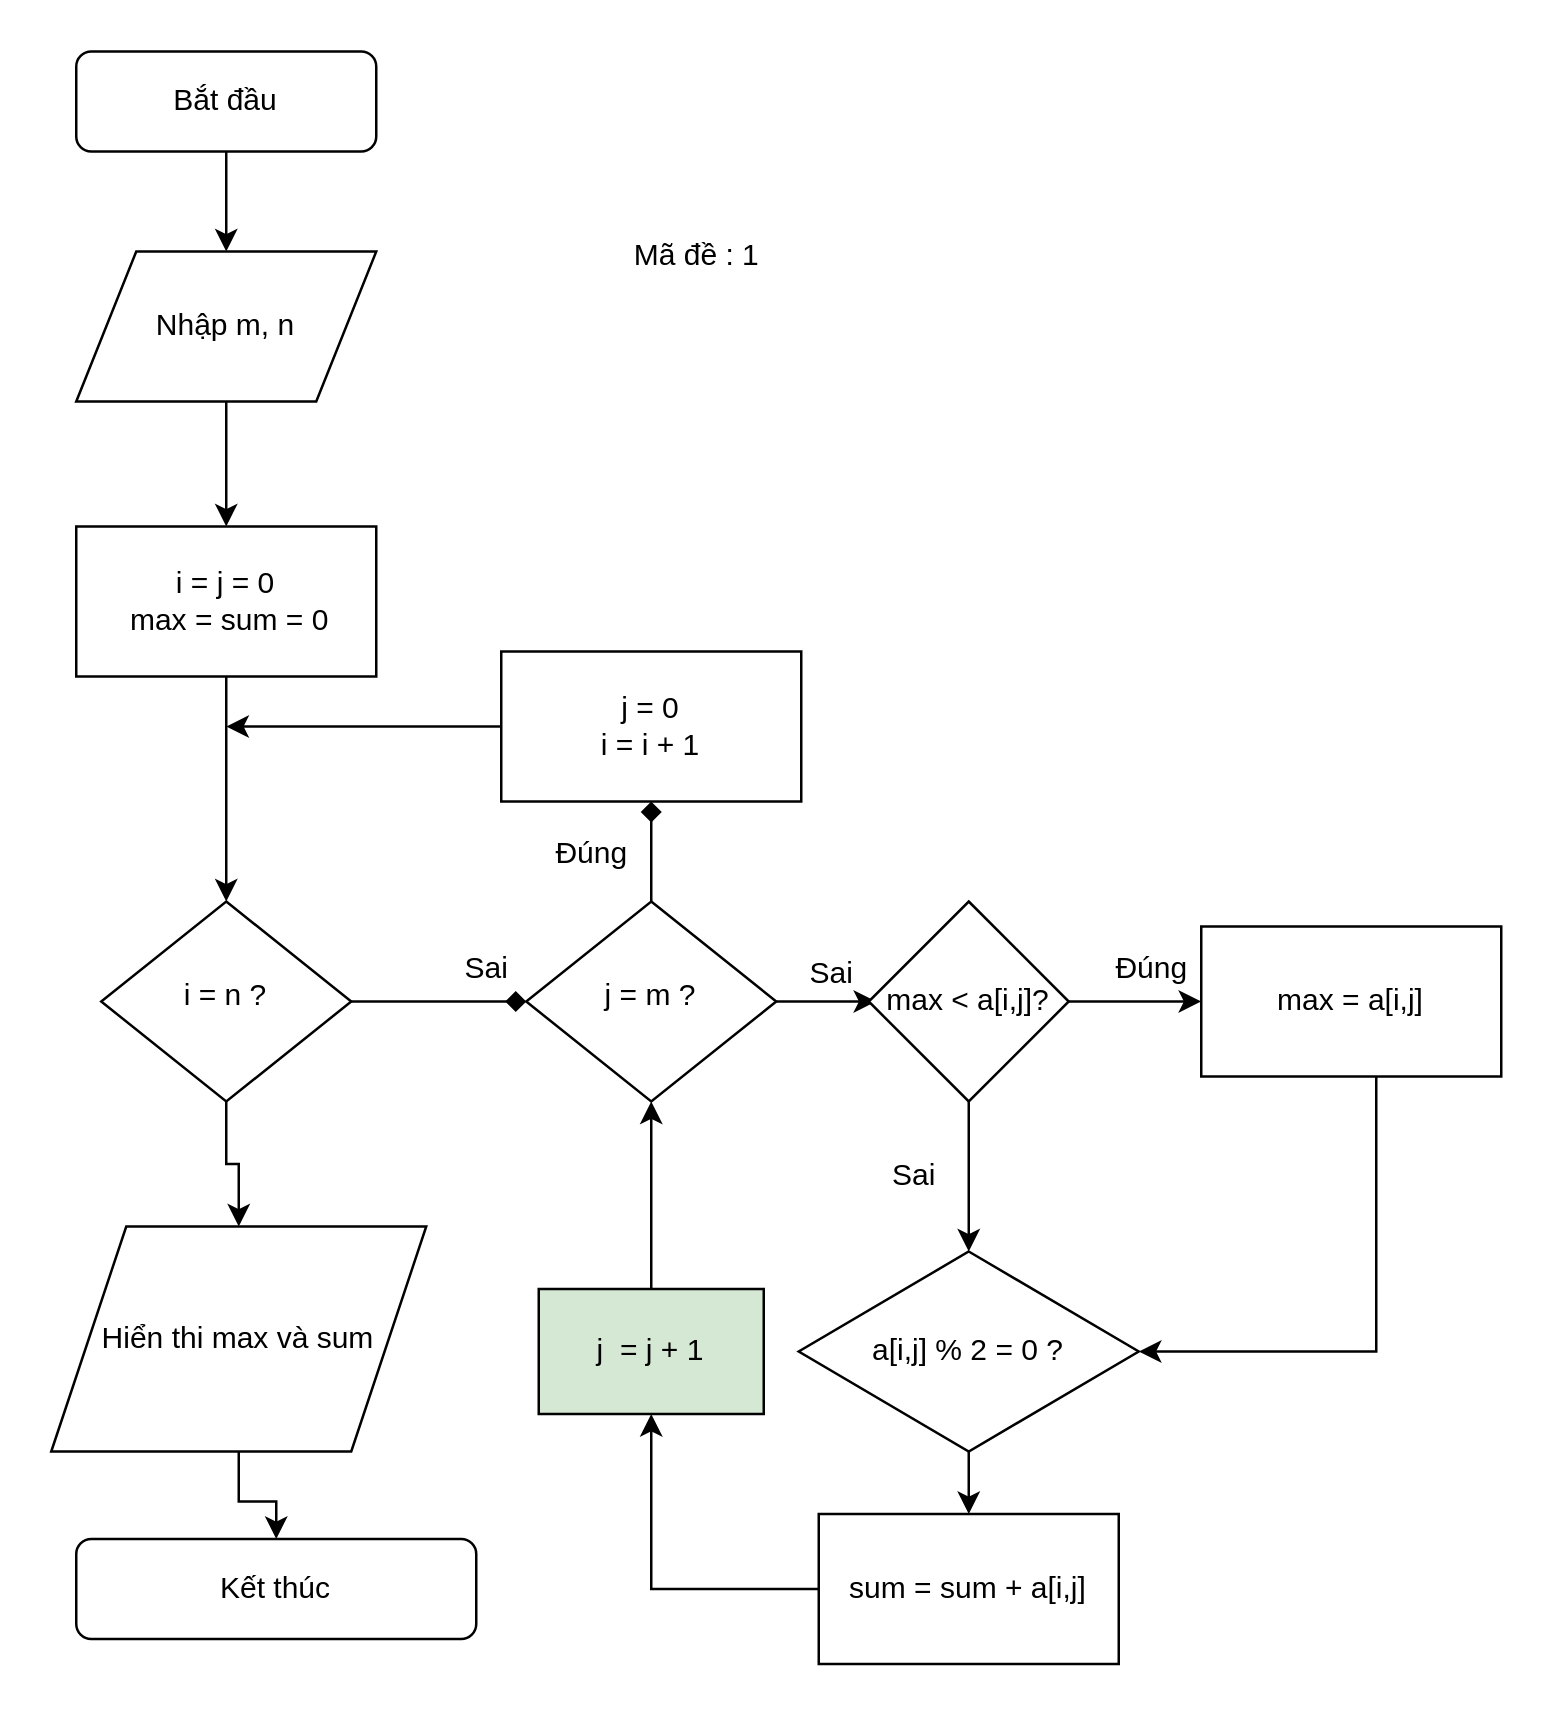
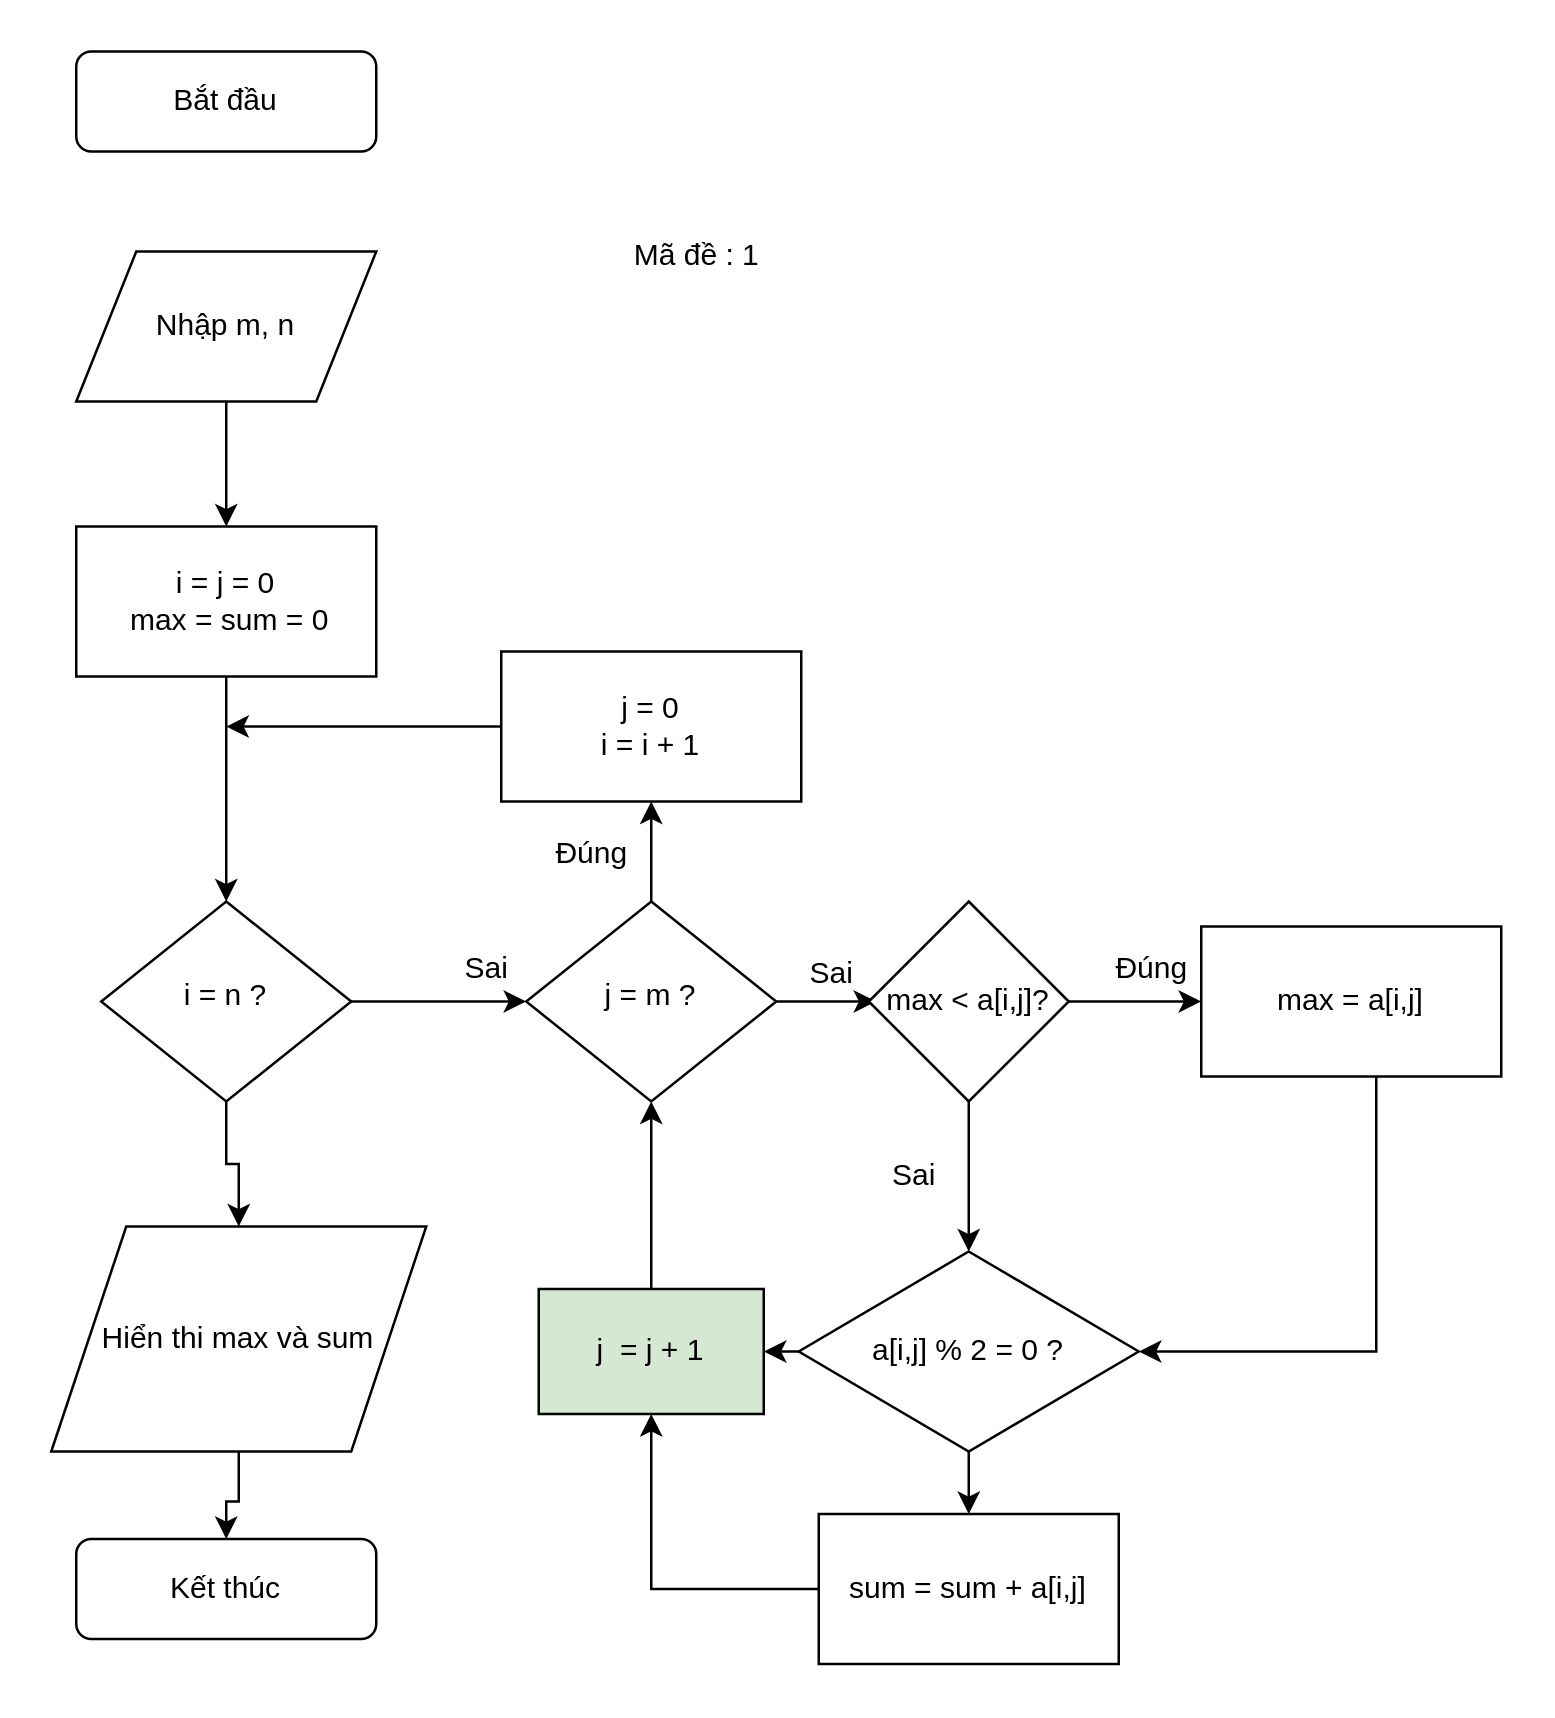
- <mxCell id="2" value="" style="edgeStyle=orthogonalEdgeStyle;rounded=0;orthogonalLoop=1;jettySize=auto;html=1;" edge="1" parent="1" source="3" target="9"><mxGeometry relative="1" as="geometry" /></mxCell>
- <mxCell id="13" value="" style="edgeStyle=orthogonalEdgeStyle;rounded=0;orthogonalLoop=1;jettySize=auto;html=1;endArrow=diamond;" edge="1" parent="1" source="14" target="24"><mxGeometry relative="1" as="geometry" /></mxCell>
+ <mxCell id="13" value="" style="edgeStyle=orthogonalEdgeStyle;rounded=0;orthogonalLoop=1;jettySize=auto;html=1;" edge="1" parent="1" source="14" target="24"><mxGeometry relative="1" as="geometry" /></mxCell>
- <mxCell id="4" value="" style="edgeStyle=orthogonalEdgeStyle;rounded=0;orthogonalLoop=1;jettySize=auto;html=1;endArrow=diamond;" edge="1" parent="1" source="6" target="14"><mxGeometry relative="1" as="geometry" /></mxCell>
+ <mxCell id="4" value="" style="edgeStyle=orthogonalEdgeStyle;rounded=0;orthogonalLoop=1;jettySize=auto;html=1;" edge="1" parent="1" source="6" target="14"><mxGeometry relative="1" as="geometry" /></mxCell>
+ <mxCell id="28" style="edgeStyle=orthogonalEdgeStyle;rounded=0;orthogonalLoop=1;jettySize=auto;html=1;exitX=0;exitY=0.5;exitDx=0;exitDy=0;entryX=1;entryY=0.5;entryDx=0;entryDy=0;" edge="1" parent="1" source="29" target="33"><mxGeometry relative="1" as="geometry" /></mxCell>
- <mxCell id="7" value="Kết thúc" style="rounded=1;whiteSpace=wrap;html=1;fontSize=12;glass=0;strokeWidth=1;shadow=0;" parent="1" vertex="1"><mxGeometry x="30" y="615" width="160" height="40" as="geometry" /></mxCell>
+ <mxCell id="7" value="Kết thúc" style="rounded=1;whiteSpace=wrap;html=1;fontSize=12;glass=0;strokeWidth=1;shadow=0;" parent="1" vertex="1"><mxGeometry x="30" y="615" width="120" height="40" as="geometry" /></mxCell>
